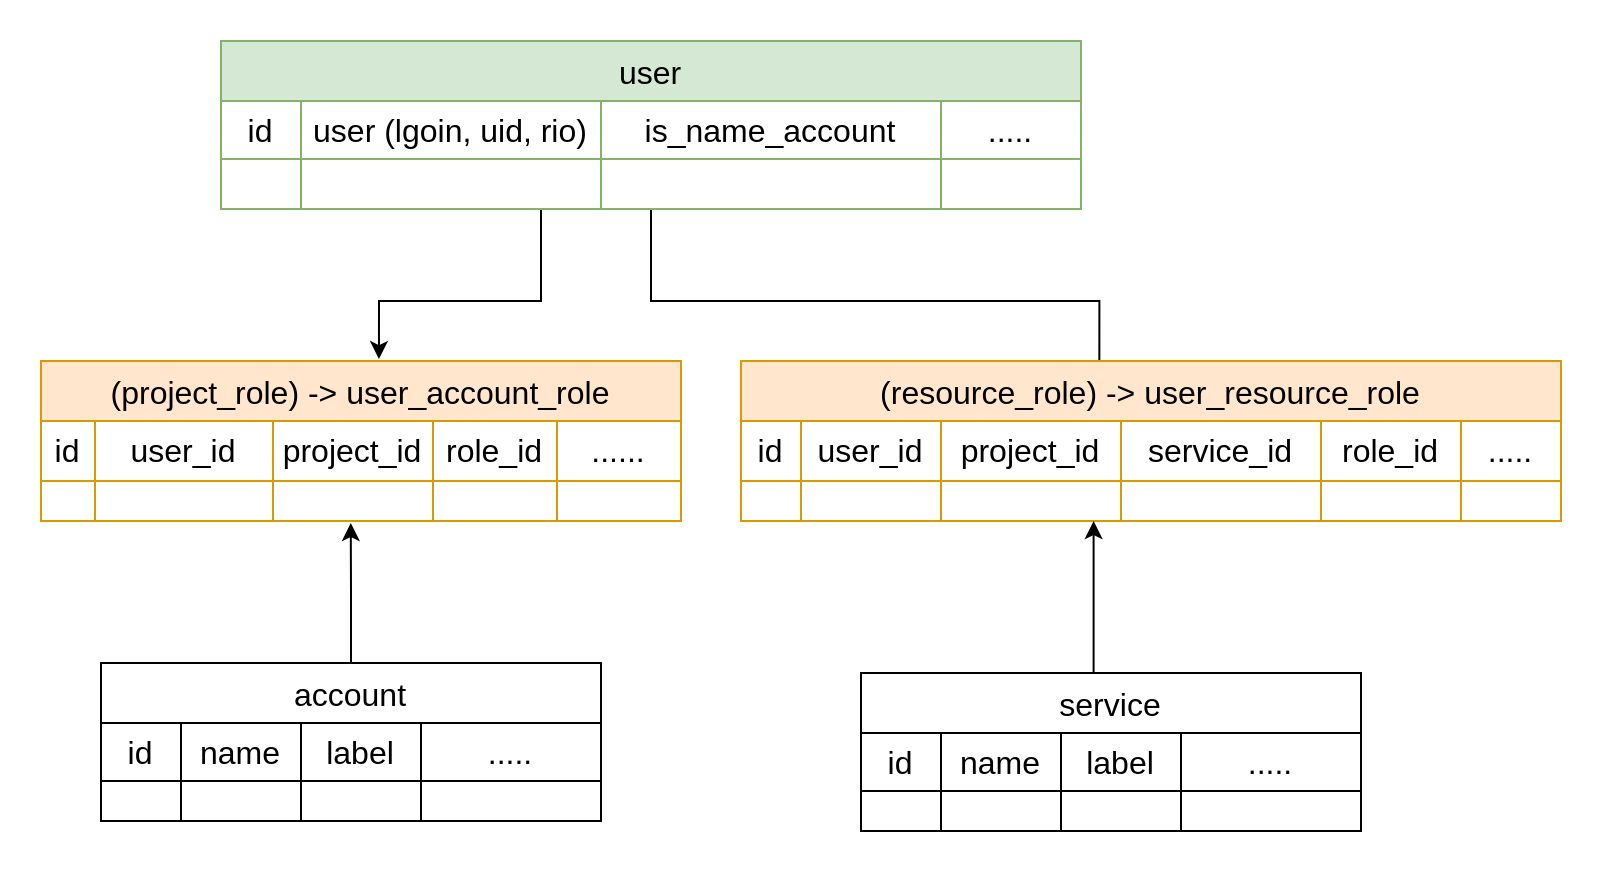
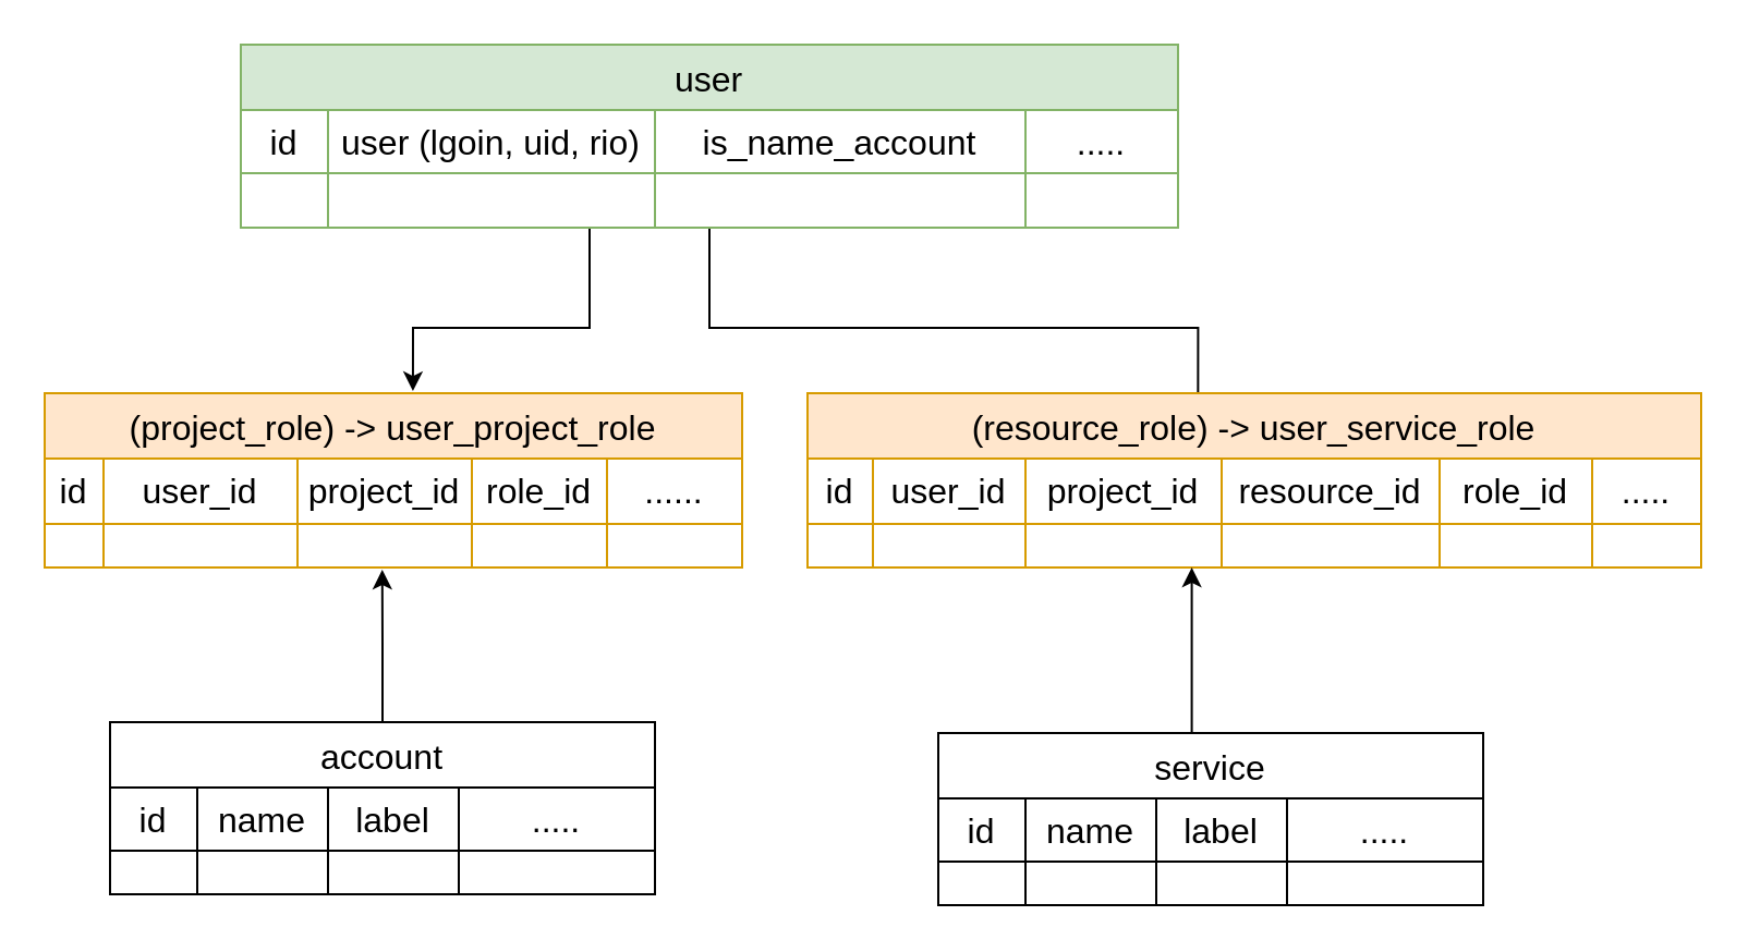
- <mxCell id="15" value="(project_role) -&gt; user_account_role" style="shape=table;startSize=30;container=1;collapsible=0;childLayout=tableLayout;strokeColor=#d79b00;fontSize=16;fillColor=#ffe6cc;" vertex="1" parent="1"><mxGeometry x="20" y="180" width="320" height="80" as="geometry" /></mxCell>
+ <mxCell id="15" value="(project_role) -&gt; user_project_role" style="shape=table;startSize=30;container=1;collapsible=0;childLayout=tableLayout;strokeColor=#d79b00;fontSize=16;fillColor=#ffe6cc;" vertex="1" parent="1"><mxGeometry x="20" y="180" width="320" height="80" as="geometry" /></mxCell>
- <mxCell id="28" value="(resource_role) -&gt; user_resource_role" style="shape=table;startSize=30;container=1;collapsible=0;childLayout=tableLayout;strokeColor=#d79b00;fontSize=16;fillColor=#ffe6cc;" vertex="1" parent="1"><mxGeometry x="370" y="180" width="410" height="80" as="geometry" /></mxCell>
+ <mxCell id="28" value="(resource_role) -&gt; user_service_role" style="shape=table;startSize=30;container=1;collapsible=0;childLayout=tableLayout;strokeColor=#d79b00;fontSize=16;fillColor=#ffe6cc;" vertex="1" parent="1"><mxGeometry x="370" y="180" width="410" height="80" as="geometry" /></mxCell>
- <mxCell id="33" value="service_id" style="shape=partialRectangle;html=1;whiteSpace=wrap;connectable=0;strokeColor=inherit;overflow=hidden;fillColor=none;top=0;left=0;bottom=0;right=0;pointerEvents=1;fontSize=16;" vertex="1" parent="29"><mxGeometry x="190" width="100" height="30" as="geometry"><mxRectangle width="100" height="30" as="alternateBounds" /></mxGeometry></mxCell>
+ <mxCell id="33" value="resource_id" style="shape=partialRectangle;html=1;whiteSpace=wrap;connectable=0;strokeColor=inherit;overflow=hidden;fillColor=none;top=0;left=0;bottom=0;right=0;pointerEvents=1;fontSize=16;" vertex="1" parent="29"><mxGeometry x="190" width="100" height="30" as="geometry"><mxRectangle width="100" height="30" as="alternateBounds" /></mxGeometry></mxCell>
